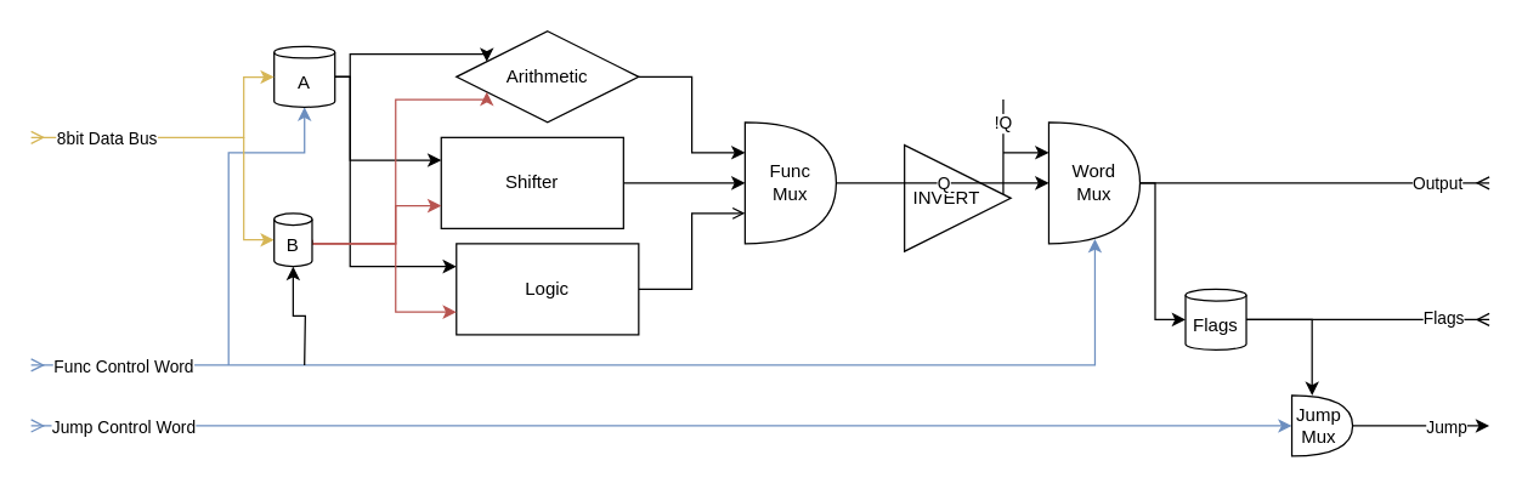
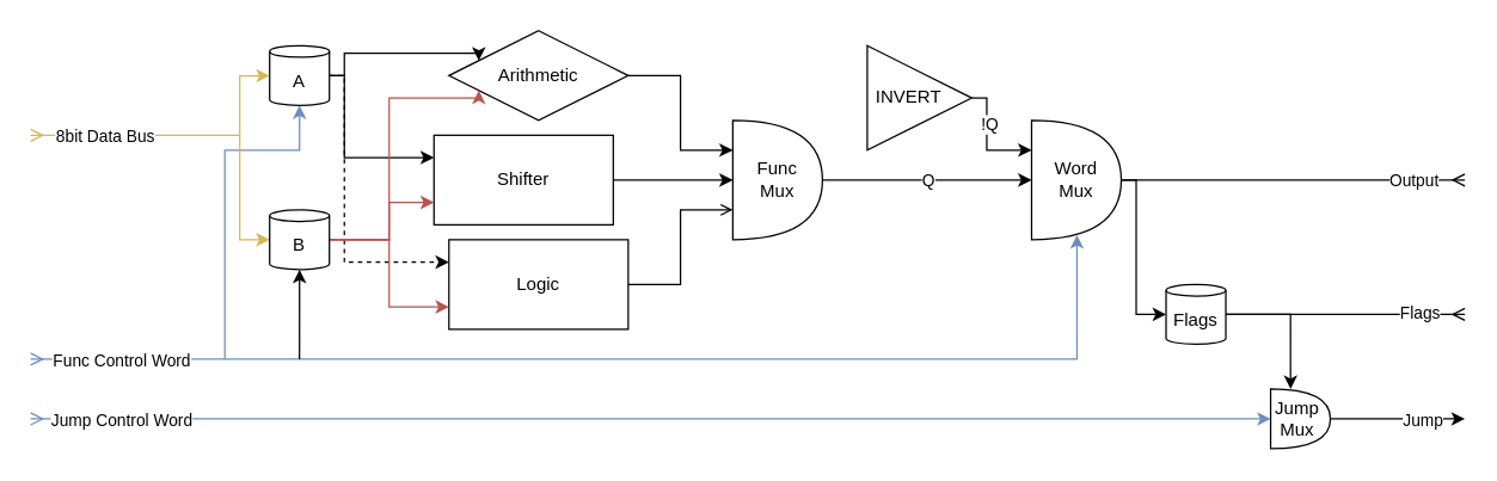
- <mxCell id="10" value="INVERT" style="triangle;whiteSpace=wrap;html=1;align=left;spacingLeft=4;" parent="1" vertex="1"><mxGeometry x="595" y="95" width="70" height="70" as="geometry" /></mxCell>
+ <mxCell id="10" value="INVERT" style="triangle;whiteSpace=wrap;html=1;align=left;spacingLeft=4;" parent="1" vertex="1"><mxGeometry x="580" y="30" width="70" height="70" as="geometry" /></mxCell>
- <mxCell id="30" value="B" style="shape=cylinder3;whiteSpace=wrap;html=1;boundedLbl=1;backgroundOutline=1;size=3.865;" parent="1" vertex="1"><mxGeometry x="180" y="140" width="25" height="35" as="geometry" /></mxCell>
+ <mxCell id="30" value="B" style="shape=cylinder3;whiteSpace=wrap;html=1;boundedLbl=1;backgroundOutline=1;size=3.865;" parent="1" vertex="1"><mxGeometry x="180" y="140" width="40" height="40" as="geometry" /></mxCell>
- <mxCell id="22" style="edgeStyle=orthogonalEdgeStyle;rounded=0;orthogonalLoop=1;jettySize=auto;html=1;exitX=1;exitY=0.5;exitDx=0;exitDy=0;exitPerimeter=0;entryX=0;entryY=0.25;entryDx=0;entryDy=0;startArrow=none;startFill=0;endArrow=classic;endFill=1;" parent="1" source="24" target="7" edge="1"><mxGeometry relative="1" as="geometry"><Array as="points"><mxPoint x="230" y="50" /><mxPoint x="230" y="175" /></Array></mxGeometry></mxCell>
+ <mxCell id="22" style="edgeStyle=orthogonalEdgeStyle;rounded=0;orthogonalLoop=1;jettySize=auto;html=1;exitX=1;exitY=0.5;exitDx=0;exitDy=0;exitPerimeter=0;entryX=0;entryY=0.25;entryDx=0;entryDy=0;startArrow=none;startFill=0;endArrow=classic;endFill=1;dashed=1;" parent="1" source="24" target="7" edge="1"><mxGeometry relative="1" as="geometry"><Array as="points"><mxPoint x="230" y="50" /><mxPoint x="230" y="175" /></Array></mxGeometry></mxCell>
